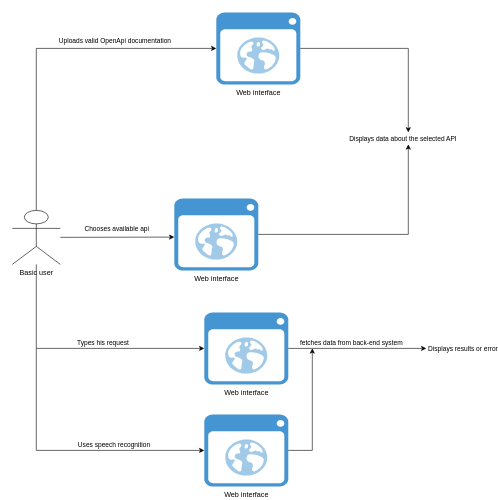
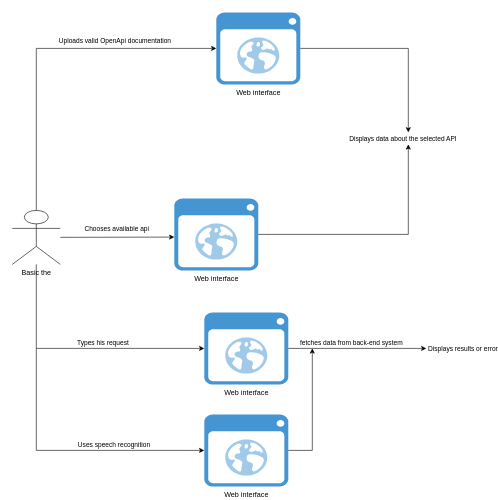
- <mxCell id="2" value="Basic user" style="shape=umlActor;verticalLabelPosition=bottom;verticalAlign=top;html=1;outlineConnect=0;" vertex="1" parent="1"><mxGeometry x="20" y="350" width="80" height="90" as="geometry" /></mxCell>
+ <mxCell id="2" value="Basic the" style="shape=umlActor;verticalLabelPosition=bottom;verticalAlign=top;html=1;outlineConnect=0;" vertex="1" parent="1"><mxGeometry x="20" y="350" width="80" height="90" as="geometry" /></mxCell>
